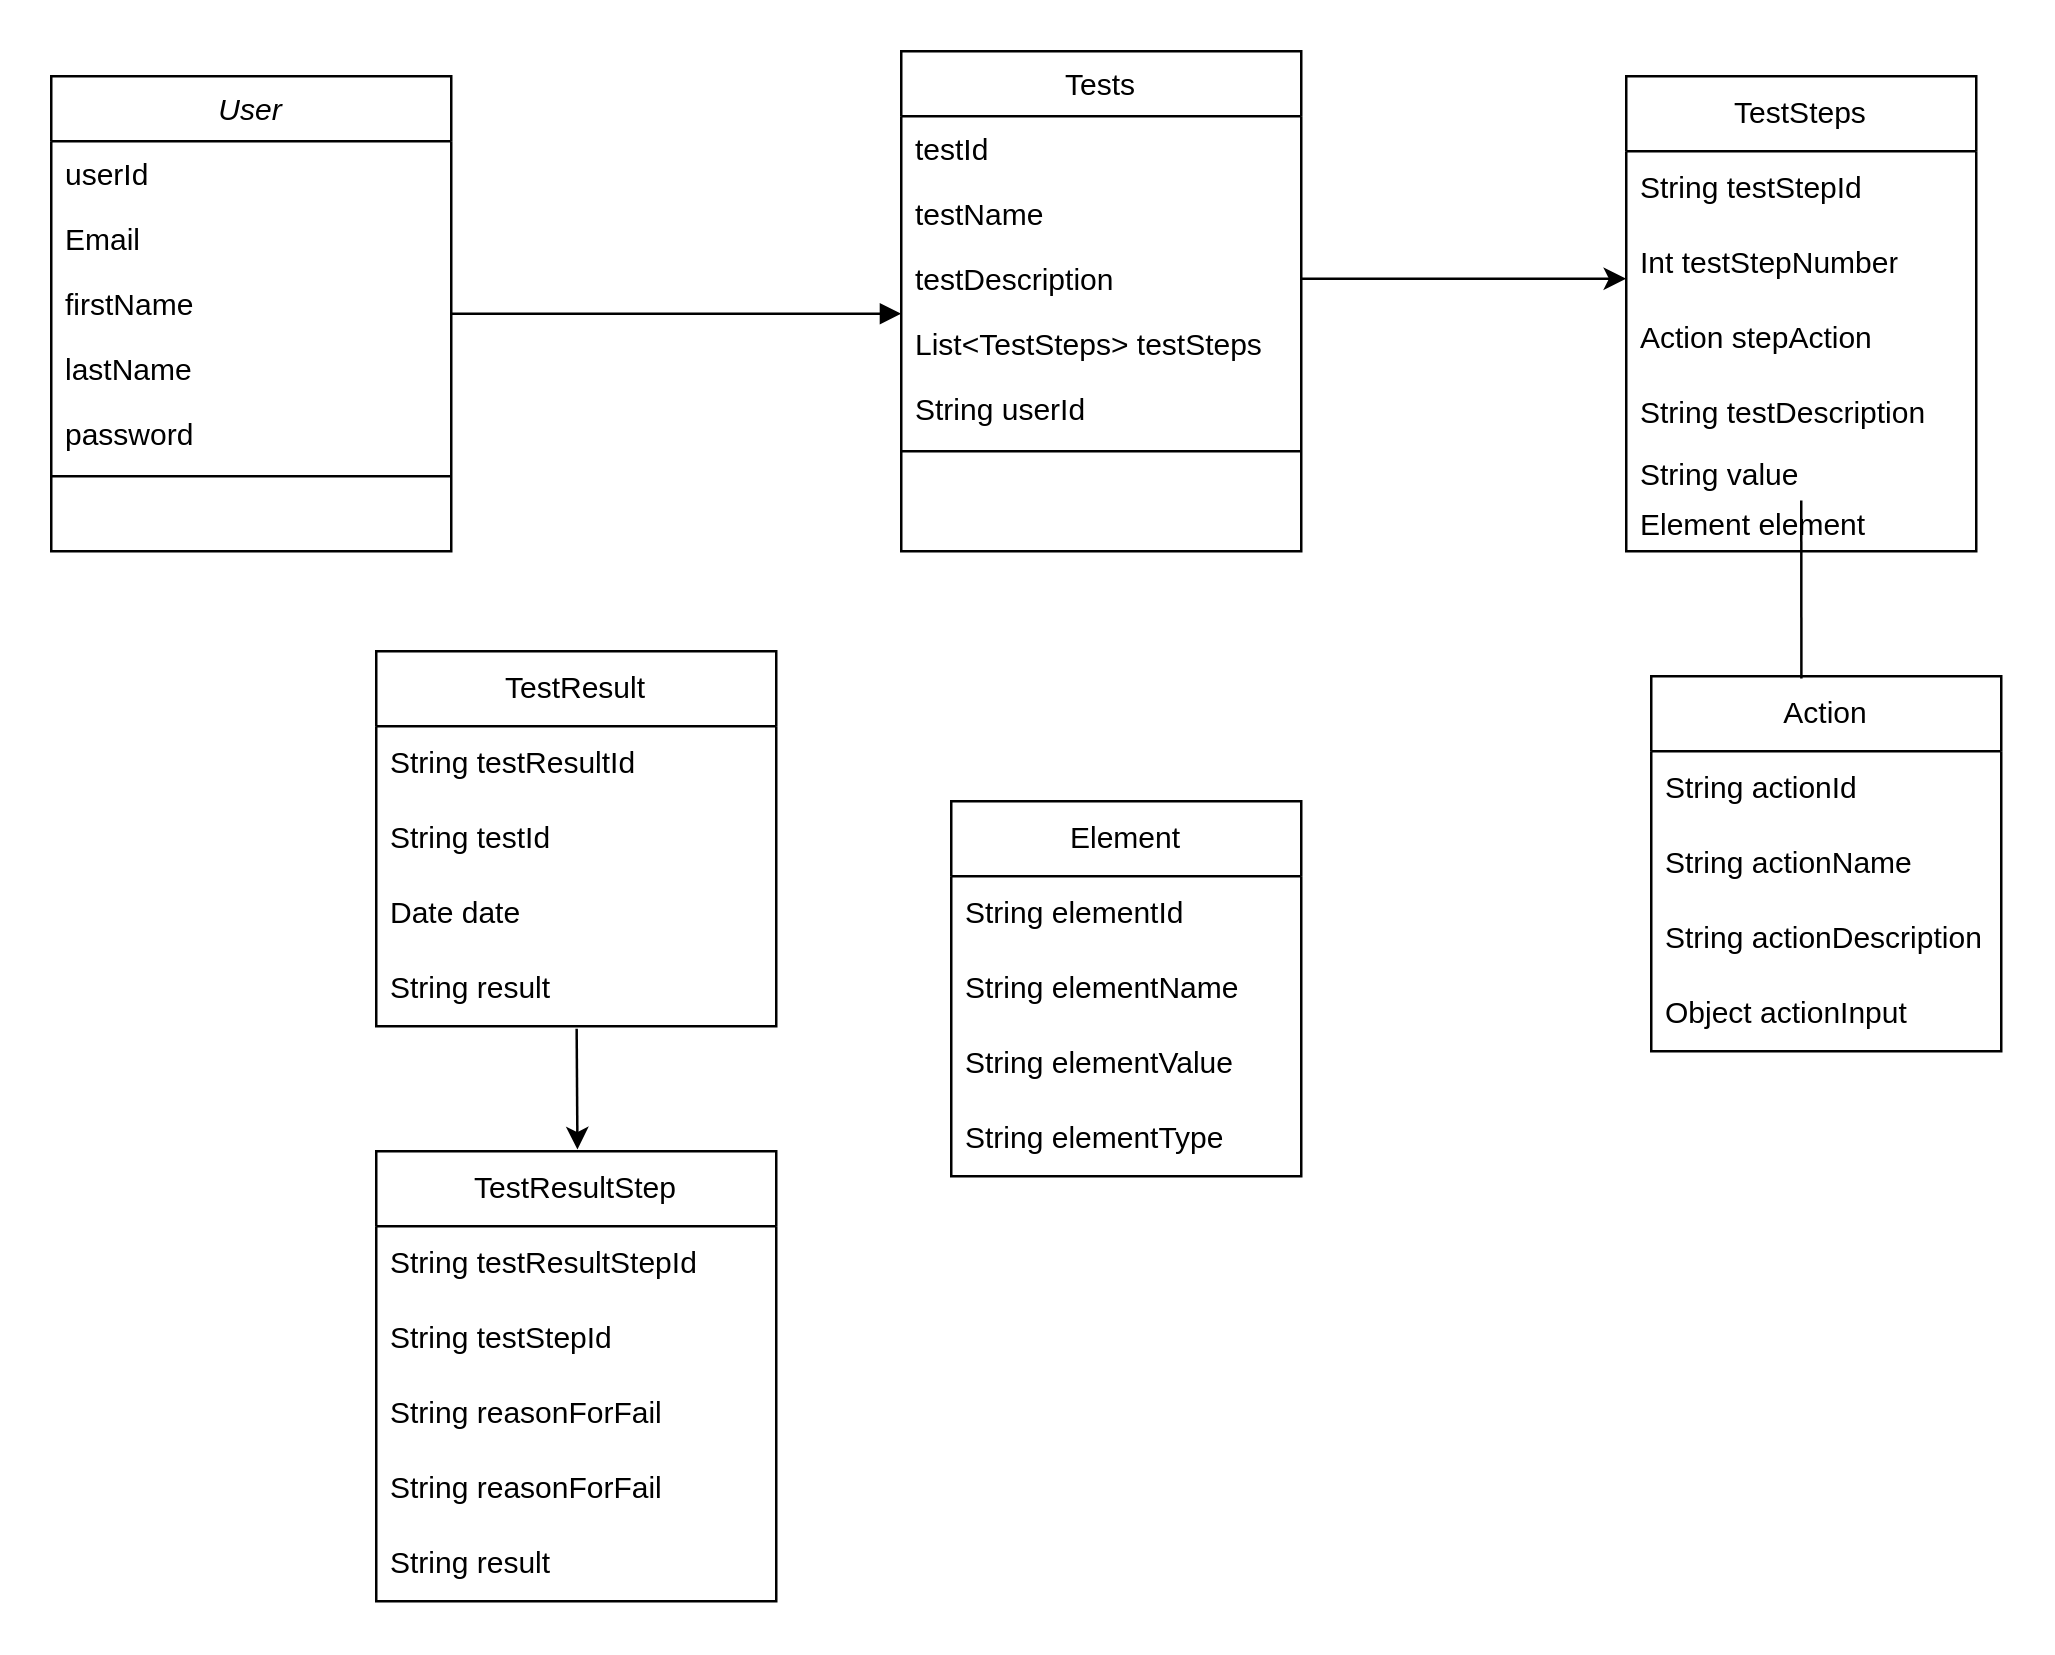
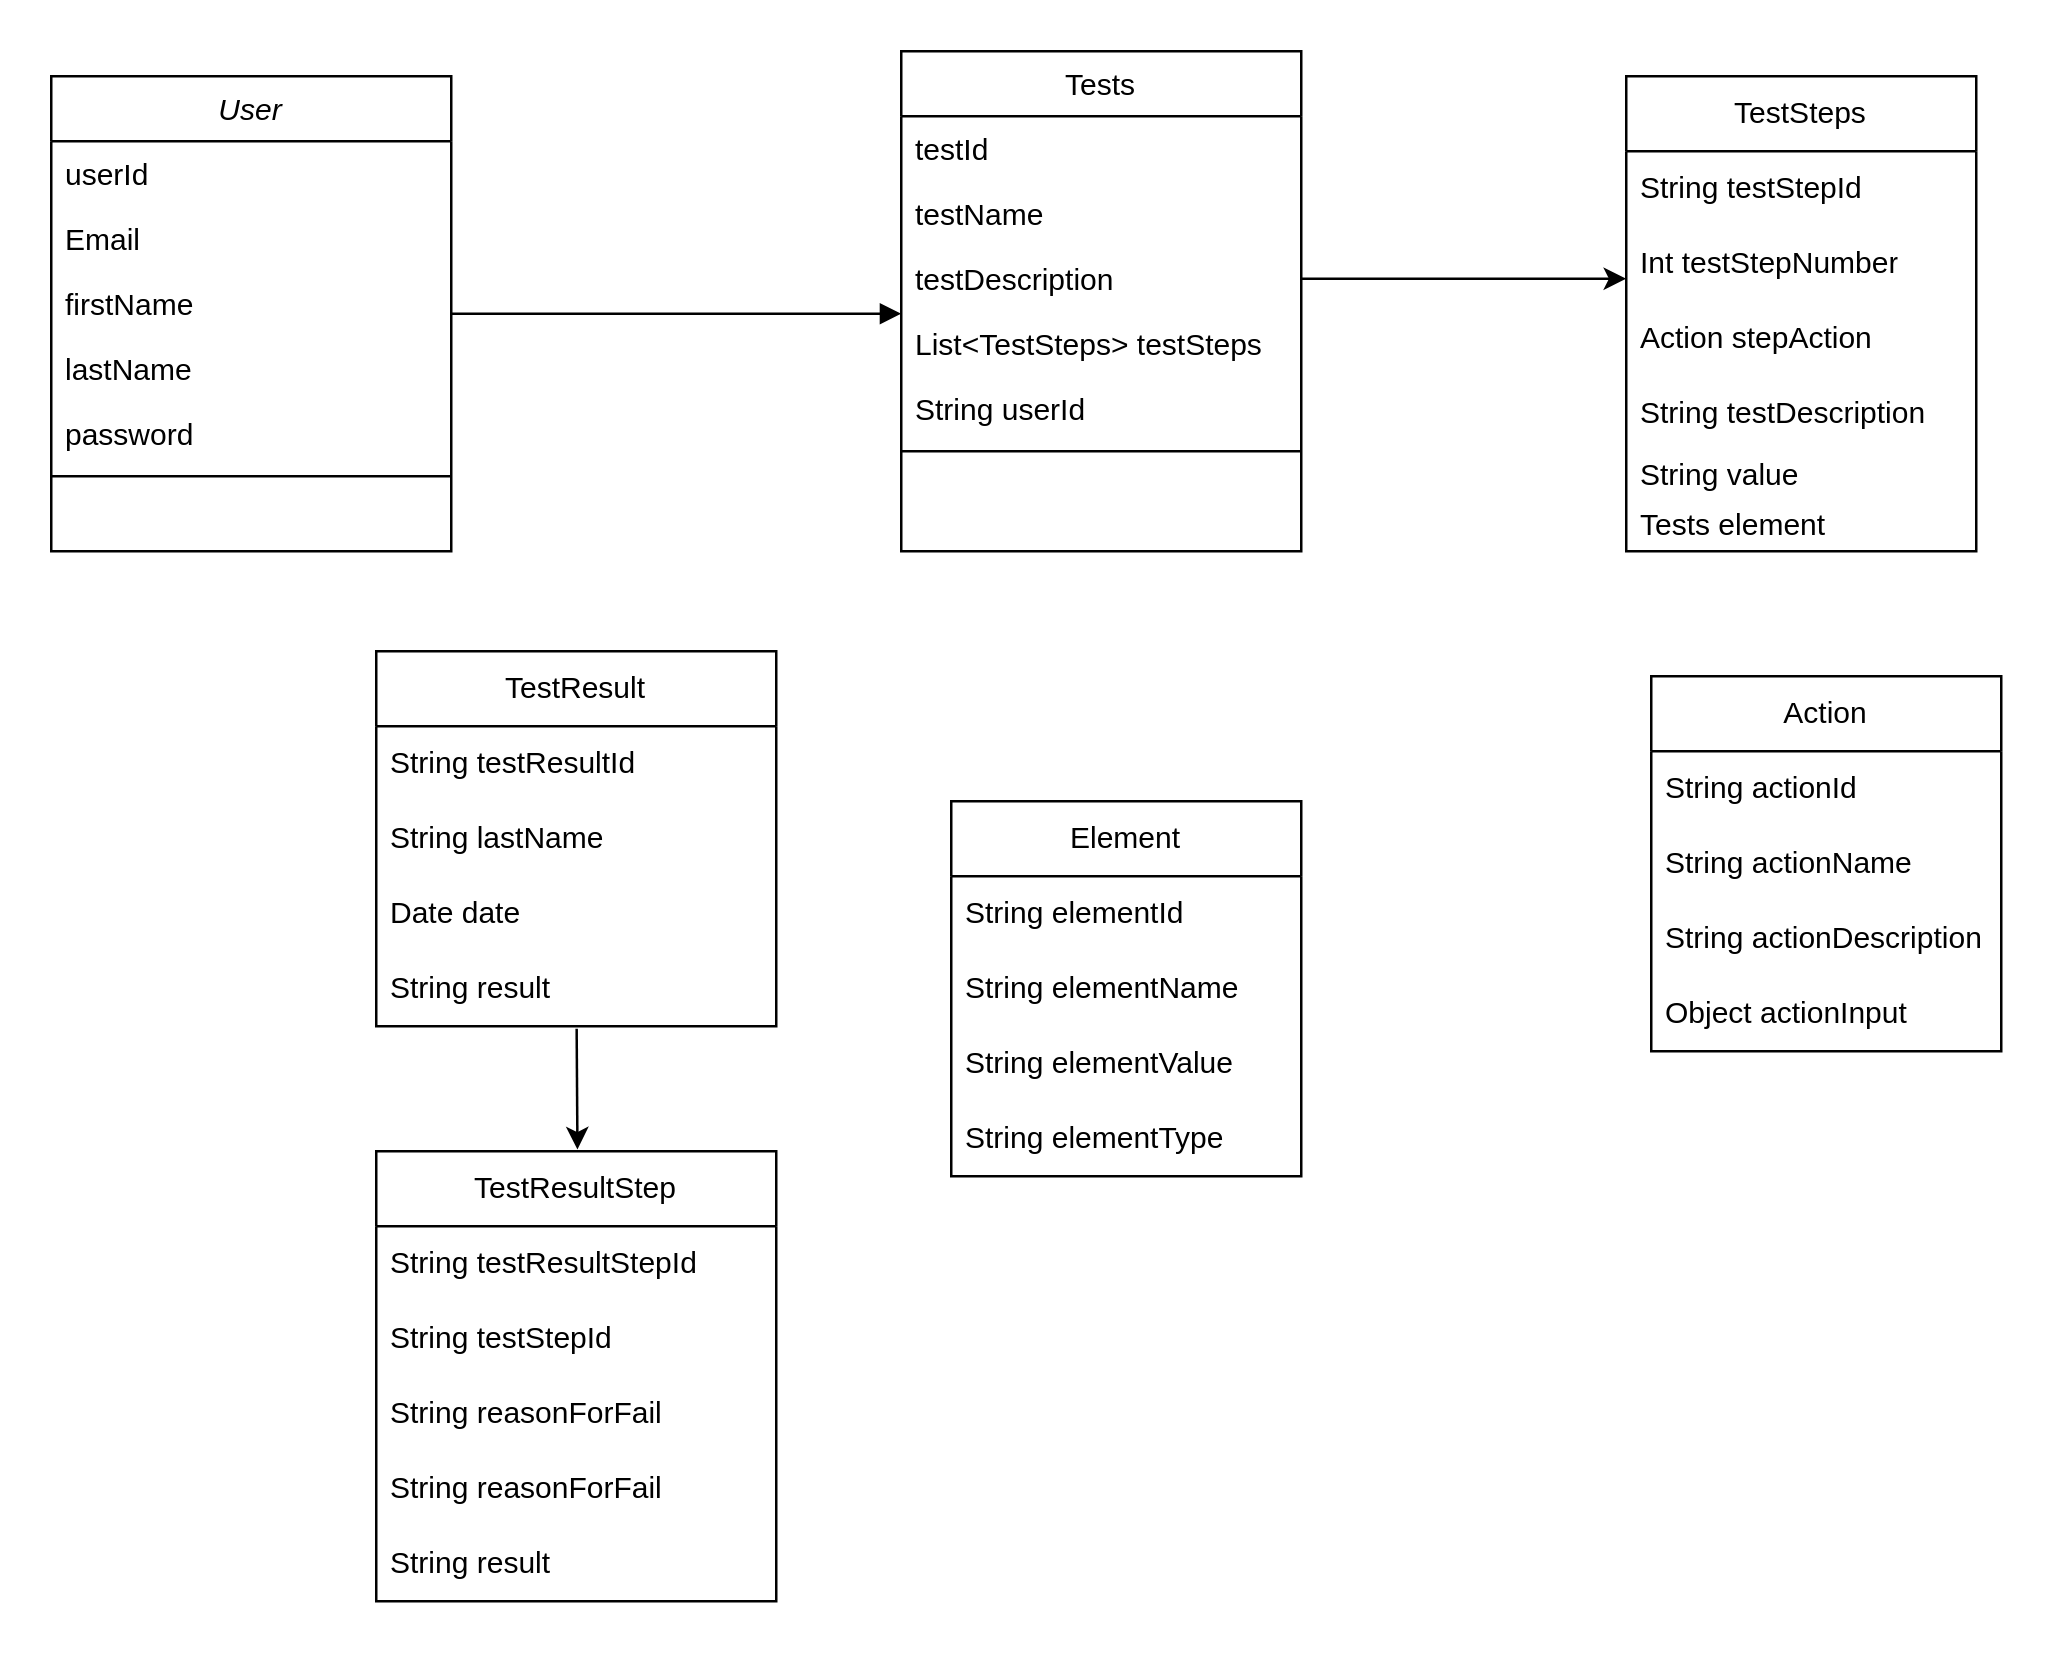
- <mxCell id="24" value="Element element" style="text;strokeColor=none;fillColor=none;align=left;verticalAlign=middle;spacingLeft=4;spacingRight=4;overflow=hidden;points=[[0,0.5],[1,0.5]];portConstraint=eastwest;rotatable=0;whiteSpace=wrap;html=1;" vertex="1" parent="18"><mxGeometry y="170" width="140" height="20" as="geometry" /></mxCell>
+ <mxCell id="24" value="Tests element" style="text;strokeColor=none;fillColor=none;align=left;verticalAlign=middle;spacingLeft=4;spacingRight=4;overflow=hidden;points=[[0,0.5],[1,0.5]];portConstraint=eastwest;rotatable=0;whiteSpace=wrap;html=1;" vertex="1" parent="18"><mxGeometry y="170" width="140" height="20" as="geometry" /></mxCell>
- <mxCell id="41" value="" style="endArrow=none;html=1;rounded=0;entryX=0.5;entryY=0.987;entryDx=0;entryDy=0;entryPerimeter=0;exitX=0.429;exitY=0.006;exitDx=0;exitDy=0;exitPerimeter=0;" parent="1" source="25" target="23" edge="1"><mxGeometry width="50" height="50" relative="1" as="geometry"><mxPoint x="710" y="210" as="sourcePoint" /><mxPoint x="730" y="180" as="targetPoint" /></mxGeometry></mxCell>
- <mxCell id="32" value="String testId" style="text;strokeColor=none;fillColor=none;align=left;verticalAlign=middle;spacingLeft=4;spacingRight=4;overflow=hidden;points=[[0,0.5],[1,0.5]];portConstraint=eastwest;rotatable=0;whiteSpace=wrap;html=1;" parent="30" vertex="1"><mxGeometry y="60" width="160" height="30" as="geometry" /></mxCell>
+ <mxCell id="32" value="String lastName" style="text;strokeColor=none;fillColor=none;align=left;verticalAlign=middle;spacingLeft=4;spacingRight=4;overflow=hidden;points=[[0,0.5],[1,0.5]];portConstraint=eastwest;rotatable=0;whiteSpace=wrap;html=1;" parent="30" vertex="1"><mxGeometry y="60" width="160" height="30" as="geometry" /></mxCell>
